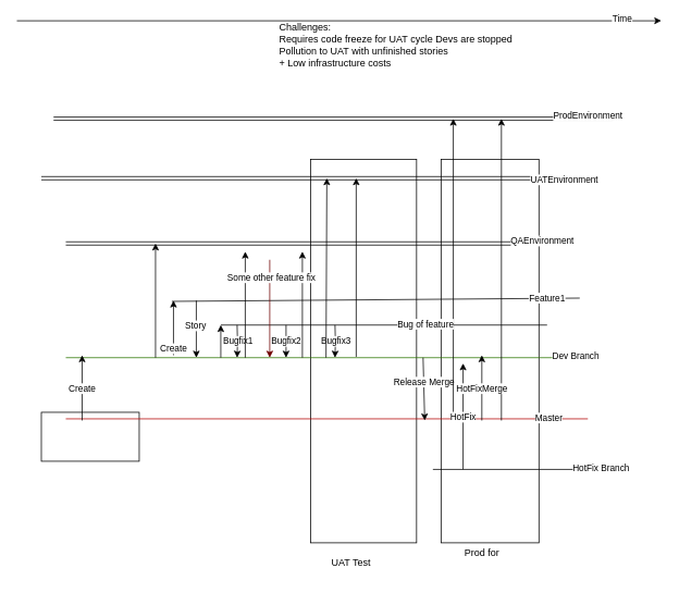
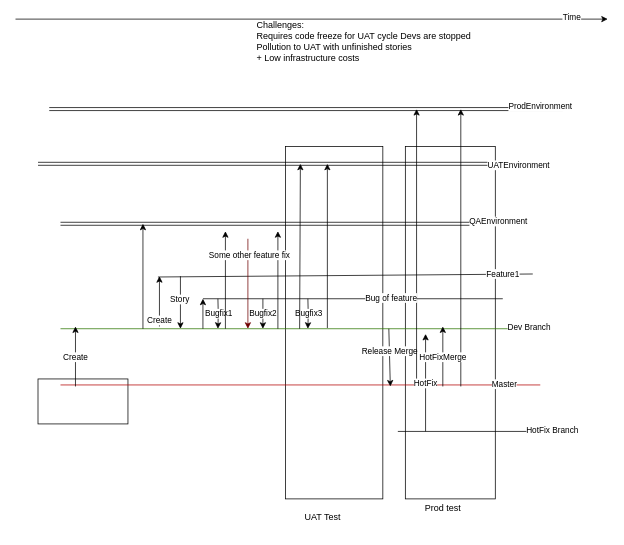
- <mxCell id="46" value="Prod for" style="text;html=1;align=center;verticalAlign=middle;resizable=0;points=[];autosize=1;strokeColor=none;fillColor=none;" vertex="1" parent="1"><mxGeometry x="555" y="663" width="70" height="30" as="geometry" /></mxCell>
+ <mxCell id="46" value="Prod test" style="text;html=1;align=center;verticalAlign=middle;resizable=0;points=[];autosize=1;strokeColor=none;fillColor=none;" vertex="1" parent="1"><mxGeometry x="555" y="663" width="70" height="30" as="geometry" /></mxCell>
